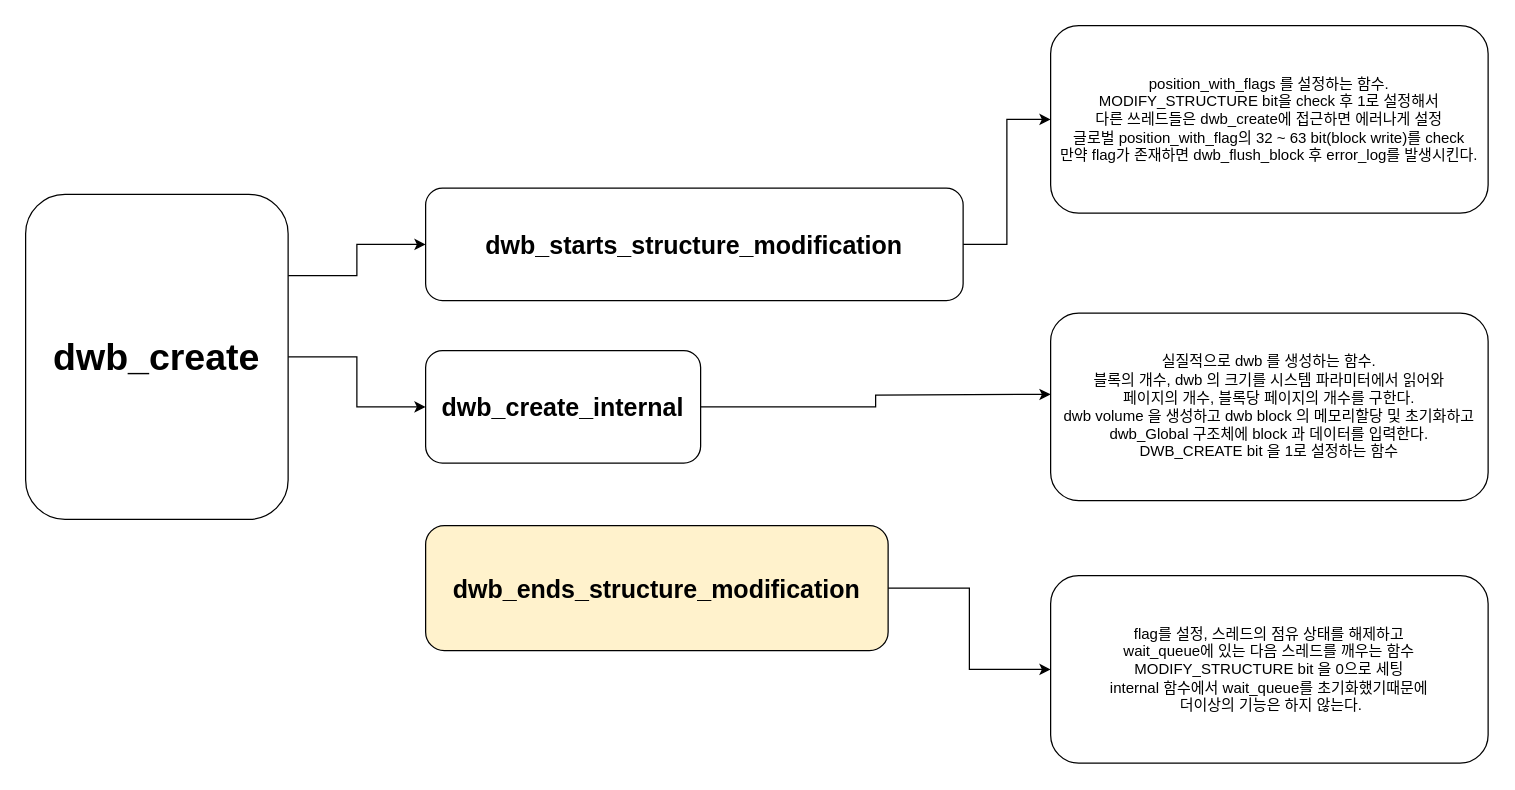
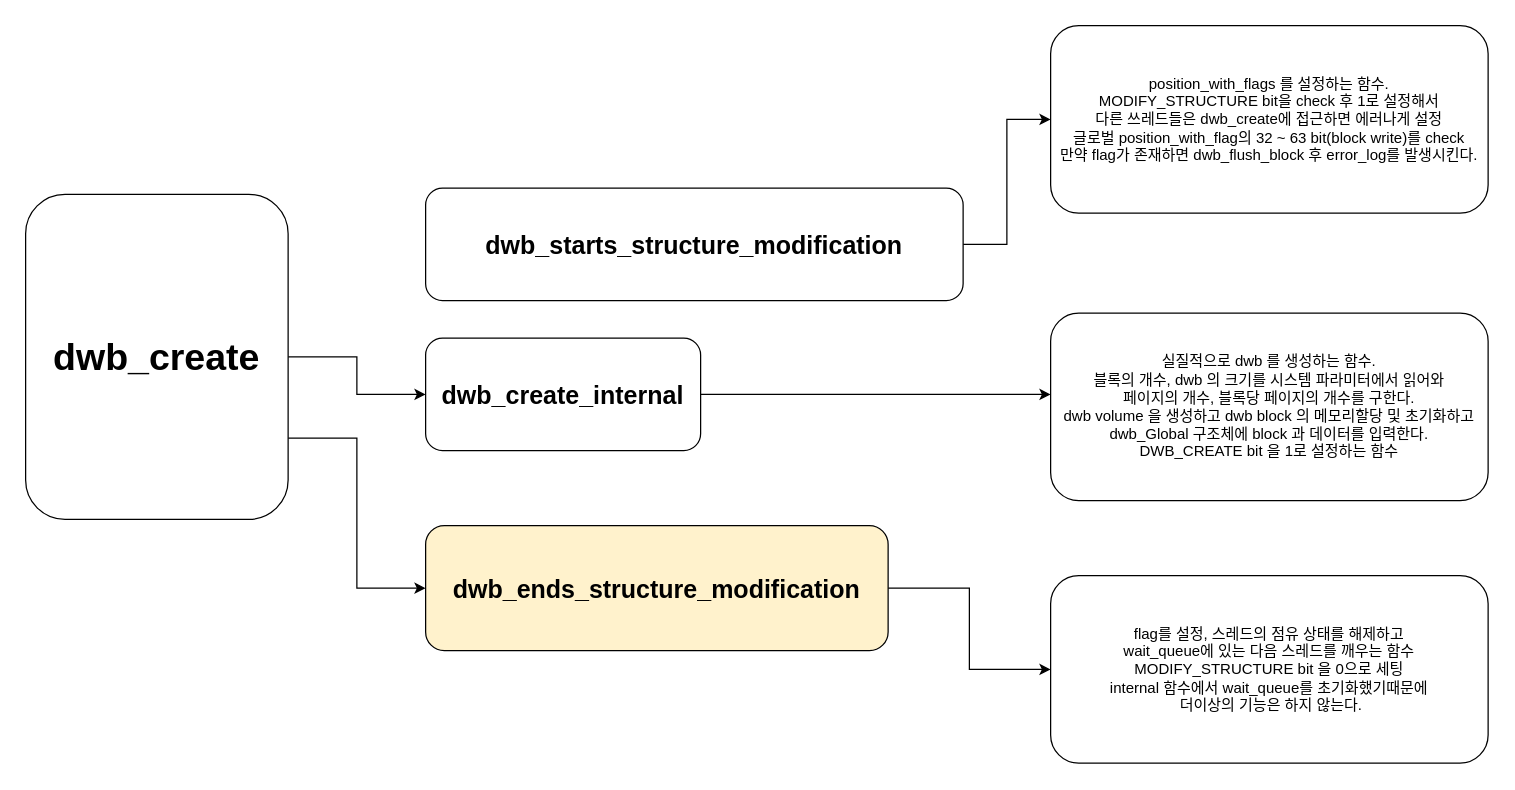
- <mxCell id="2" style="edgeStyle=orthogonalEdgeStyle;rounded=0;orthogonalLoop=1;jettySize=auto;html=1;exitX=1;exitY=0.25;exitDx=0;exitDy=0;entryX=0;entryY=0.5;entryDx=0;entryDy=0;fontSize=20;" edge="1" parent="1" source="5" target="7"><mxGeometry relative="1" as="geometry" /></mxCell>
- <mxCell id="11" value="&lt;span style=&quot;font-weight: 600&quot; class=&quot;notion-enable-hover&quot;&gt;&lt;font style=&quot;font-size: 20px&quot;&gt;dwb_create_internal&lt;/font&gt;&lt;/span&gt;" style="rounded=1;whiteSpace=wrap;html=1;fontSize=12;glass=0;strokeWidth=1;shadow=0;" parent="1" vertex="1"><mxGeometry x="340" y="280" width="220" height="90" as="geometry" /></mxCell>
+ <mxCell id="11" value="&lt;span style=&quot;font-weight: 600&quot; class=&quot;notion-enable-hover&quot;&gt;&lt;font style=&quot;font-size: 20px&quot;&gt;dwb_create_internal&lt;/font&gt;&lt;/span&gt;" style="rounded=1;whiteSpace=wrap;html=1;fontSize=12;glass=0;strokeWidth=1;shadow=0;" parent="1" vertex="1"><mxGeometry x="340" y="270" width="220" height="90" as="geometry" /></mxCell>
+ <mxCell id="4" style="edgeStyle=orthogonalEdgeStyle;rounded=0;orthogonalLoop=1;jettySize=auto;html=1;exitX=1;exitY=0.75;exitDx=0;exitDy=0;entryX=0;entryY=0.5;entryDx=0;entryDy=0;fontSize=20;" edge="1" parent="1" source="5" target="9"><mxGeometry relative="1" as="geometry" /></mxCell>
